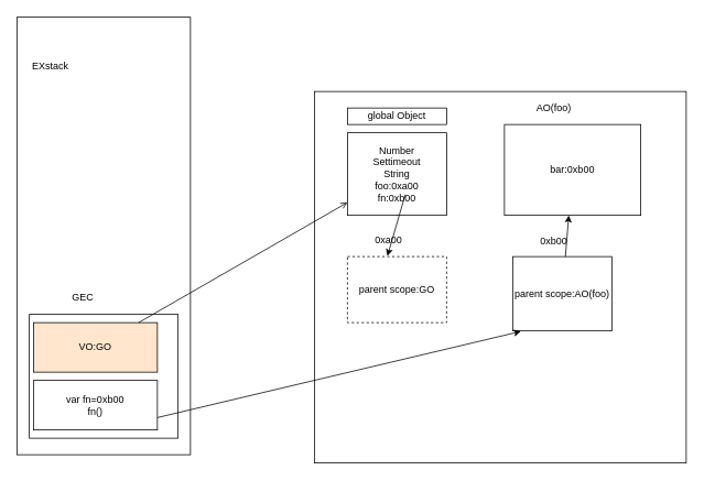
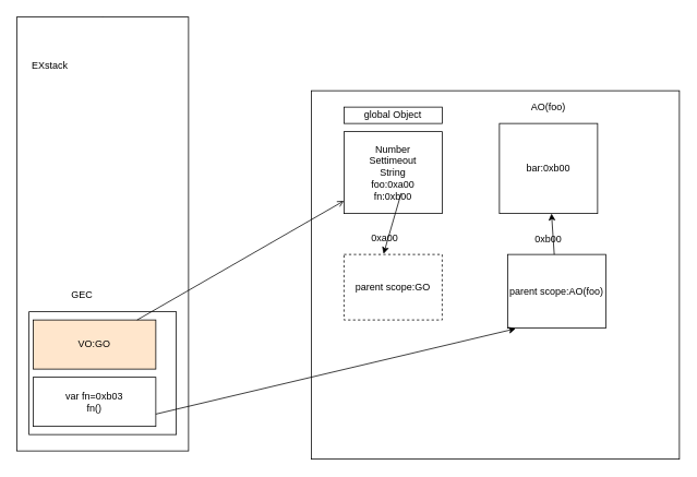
- <mxCell id="19" value="bar:0xb00" style="rounded=0;whiteSpace=wrap;html=1;" vertex="1" parent="1"><mxGeometry x="610" y="150" width="165" height="110" as="geometry" /></mxCell>
+ <mxCell id="19" value="bar:0xb00" style="rounded=0;whiteSpace=wrap;html=1;" vertex="1" parent="1"><mxGeometry x="610" y="150" width="120" height="110" as="geometry" /></mxCell>
- <mxCell id="12" value="var fn=0xb00&lt;br&gt;fn()" style="rounded=0;whiteSpace=wrap;html=1;" vertex="1" parent="1"><mxGeometry x="40" y="460" width="150" height="60" as="geometry" /></mxCell>
+ <mxCell id="12" value="var fn=0xb03&lt;br&gt;fn()" style="rounded=0;whiteSpace=wrap;html=1;" vertex="1" parent="1"><mxGeometry x="40" y="460" width="150" height="60" as="geometry" /></mxCell>
